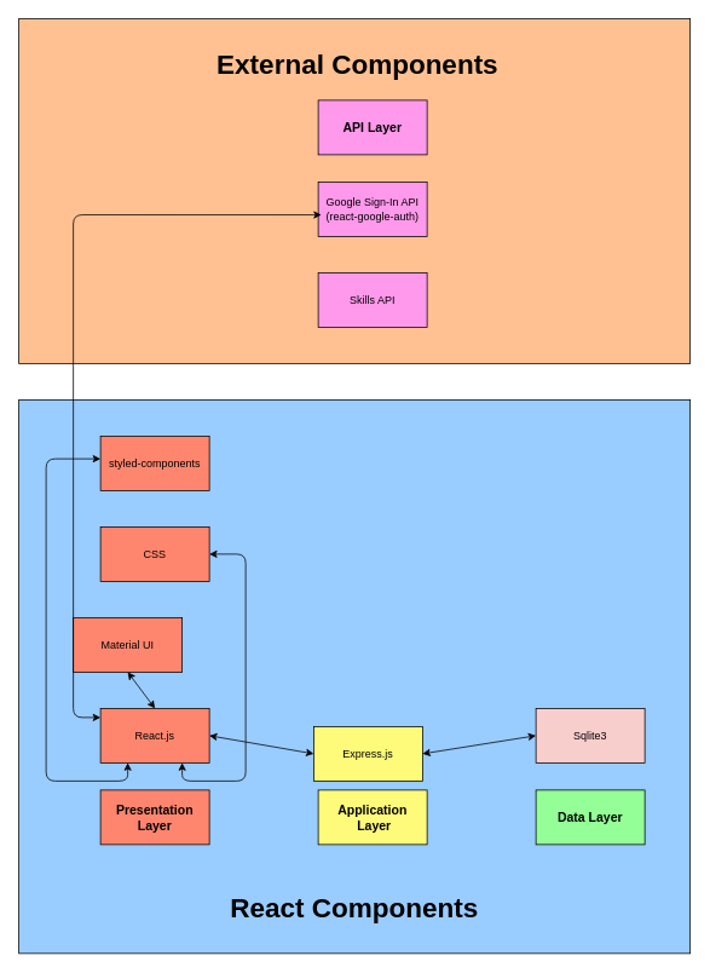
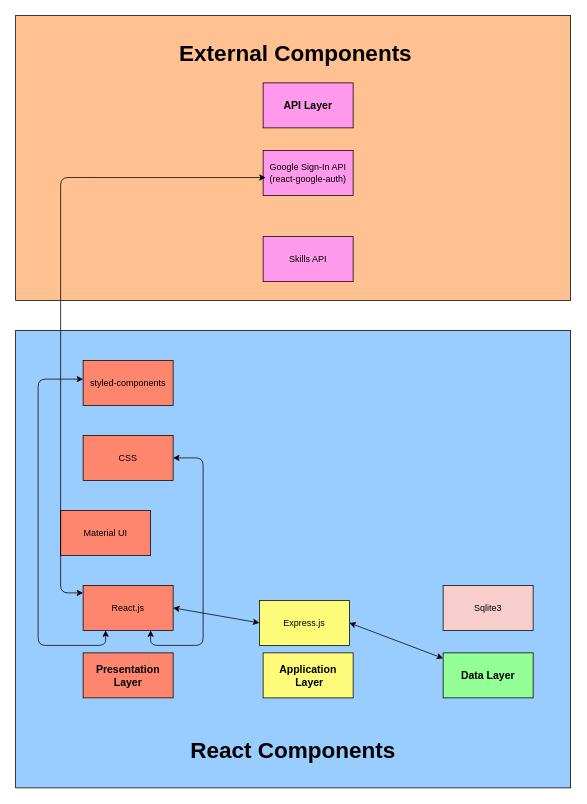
- <mxCell id="15" value="Skills API" style="rounded=0;whiteSpace=wrap;html=1;fillColor=#FF99EB;" vertex="1" parent="1"><mxGeometry x="350" y="300" width="120" height="60" as="geometry" /></mxCell>
+ <mxCell id="15" value="Skills API" style="rounded=0;whiteSpace=wrap;html=1;fillColor=#FF99EB;" vertex="1" parent="1"><mxGeometry x="350" y="315" width="120" height="60" as="geometry" /></mxCell>
- <mxCell id="20" value="" style="endArrow=classic;startArrow=classic;html=1;exitX=0.5;exitY=0;exitDx=0;exitDy=0;entryX=0.5;entryY=1;entryDx=0;entryDy=0;" edge="1" parent="1" source="8" target="7"><mxGeometry width="50" height="50" relative="1" as="geometry"><mxPoint x="310" y="530" as="sourcePoint" /><mxPoint x="360" y="480" as="targetPoint" /></mxGeometry></mxCell>
- <mxCell id="18" value="" style="endArrow=classic;startArrow=classic;html=1;entryX=0;entryY=0.5;entryDx=0;entryDy=0;exitX=1;exitY=0.5;exitDx=0;exitDy=0;" edge="1" parent="1" source="10" target="11"><mxGeometry width="50" height="50" relative="1" as="geometry"><mxPoint x="490" y="840" as="sourcePoint" /><mxPoint x="540" y="790" as="targetPoint" /></mxGeometry></mxCell>
+ <mxCell id="18" value="" style="endArrow=classic;startArrow=classic;html=1;exitX=1;exitY=0.5;exitDx=0;exitDy=0;" edge="1" parent="1" source="10" target="6"><mxGeometry width="50" height="50" relative="1" as="geometry"><mxPoint x="490" y="840" as="sourcePoint" /><mxPoint x="540" y="790" as="targetPoint" /></mxGeometry></mxCell>
